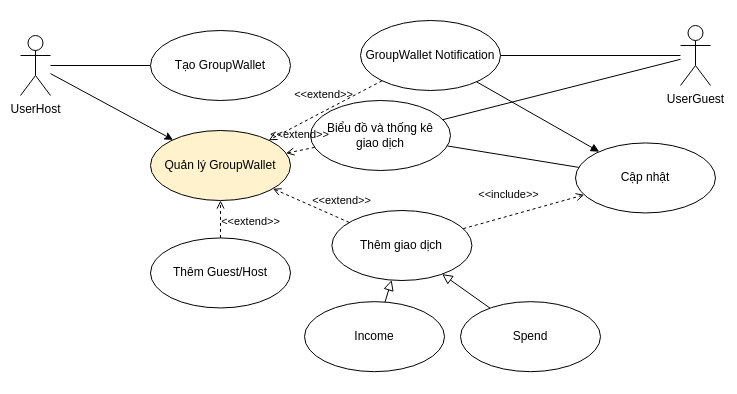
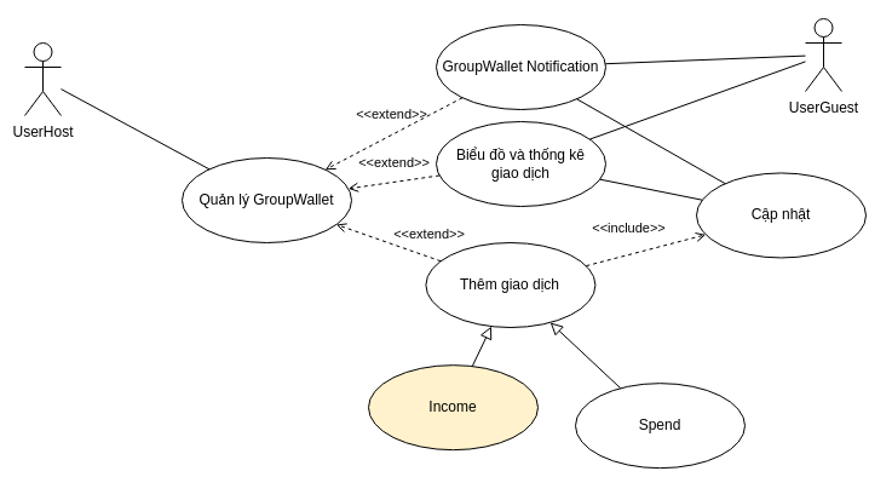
- <mxCell id="25" value="UserGuest" style="shape=umlActor;verticalLabelPosition=bottom;verticalAlign=top;html=1;outlineConnect=0;" vertex="1" parent="1"><mxGeometry x="680" y="25" width="30" height="60" as="geometry" /></mxCell>
+ <mxCell id="25" value="UserGuest" style="shape=umlActor;verticalLabelPosition=bottom;verticalAlign=top;html=1;outlineConnect=0;" vertex="1" parent="1"><mxGeometry x="665" y="15" width="30" height="60" as="geometry" /></mxCell>
- <mxCell id="4" value="" style="endArrow=none;html=1;rounded=0;" edge="1" parent="1" source="2" target="3"><mxGeometry width="50" height="50" relative="1" as="geometry"><mxPoint x="80" y="199" as="sourcePoint" /><mxPoint x="234" y="55" as="targetPoint" /></mxGeometry></mxCell>
- <mxCell id="3" value="Tạo GroupWallet" style="ellipse;whiteSpace=wrap;html=1;" vertex="1" parent="1"><mxGeometry x="150" y="30" width="140" height="70" as="geometry" /></mxCell>
- <mxCell id="6" value="" style="endArrow=classic;html=1;rounded=0;" edge="1" parent="1" target="5" source="2"><mxGeometry width="50" height="50" relative="1" as="geometry"><mxPoint x="70" y="155" as="sourcePoint" /><mxPoint x="254" y="145" as="targetPoint" /></mxGeometry></mxCell>
+ <mxCell id="6" value="" style="endArrow=none;html=1;rounded=0;" edge="1" parent="1" target="5" source="2"><mxGeometry width="50" height="50" relative="1" as="geometry"><mxPoint x="70" y="155" as="sourcePoint" /><mxPoint x="254" y="145" as="targetPoint" /></mxGeometry></mxCell>
- <mxCell id="17" value="Biểu đồ và thống kê &lt;br&gt;giao dịch" style="ellipse;whiteSpace=wrap;html=1;" vertex="1" parent="1"><mxGeometry x="310" y="100" width="140" height="70" as="geometry" /></mxCell>
+ <mxCell id="17" value="Biểu đồ và thống kê &lt;br&gt;giao dịch" style="ellipse;whiteSpace=wrap;html=1;" vertex="1" parent="1"><mxGeometry x="360" y="100" width="140" height="70" as="geometry" /></mxCell>
- <mxCell id="23" value="" style="endArrow=block;html=1;rounded=0;" edge="1" parent="1" source="19" target="21"><mxGeometry width="50" height="50" relative="1" as="geometry"><mxPoint x="60" y="83" as="sourcePoint" /><mxPoint x="182" y="149" as="targetPoint" /></mxGeometry></mxCell>
+ <mxCell id="23" value="" style="endArrow=none;html=1;rounded=0;" edge="1" parent="1" source="19" target="21"><mxGeometry width="50" height="50" relative="1" as="geometry"><mxPoint x="60" y="83" as="sourcePoint" /><mxPoint x="182" y="149" as="targetPoint" /></mxGeometry></mxCell>
- <mxCell id="5" value="Quản lý GroupWallet" style="ellipse;whiteSpace=wrap;html=1;fillColor=#fff2cc;" vertex="1" parent="1"><mxGeometry x="150" y="130" width="140" height="70" as="geometry" /></mxCell>
+ <mxCell id="5" value="Quản lý GroupWallet" style="ellipse;whiteSpace=wrap;html=1;" vertex="1" parent="1"><mxGeometry x="150" y="130" width="140" height="70" as="geometry" /></mxCell>
- <mxCell id="8" value="&amp;lt;&amp;lt;extend&amp;gt;&amp;gt;" style="html=1;verticalAlign=bottom;labelBackgroundColor=none;endArrow=open;endFill=0;dashed=1;rounded=0;" edge="1" parent="1" source="7" target="5"><mxGeometry x="-0.602" y="-30" width="160" relative="1" as="geometry"><mxPoint x="479" y="170.45" as="sourcePoint" /><mxPoint x="156.616" y="150.003" as="targetPoint" /><mxPoint as="offset" /></mxGeometry></mxCell>
- <mxCell id="9" value="Thêm giao dịch" style="ellipse;whiteSpace=wrap;html=1;" vertex="1" parent="1"><mxGeometry x="331.41" y="210" width="140" height="70" as="geometry" /></mxCell>
+ <mxCell id="9" value="Thêm giao dịch" style="ellipse;whiteSpace=wrap;html=1;" vertex="1" parent="1"><mxGeometry x="351.41" y="200" width="140" height="70" as="geometry" /></mxCell>
- <mxCell id="7" value="Thêm Guest/Host" style="ellipse;whiteSpace=wrap;html=1;" vertex="1" parent="1"><mxGeometry x="150" y="237.45" width="140" height="70" as="geometry" /></mxCell>
- <mxCell id="11" value="Income" style="ellipse;whiteSpace=wrap;html=1;" vertex="1" parent="1"><mxGeometry x="304" y="301.16" width="140" height="70" as="geometry" /></mxCell>
+ <mxCell id="11" value="Income" style="ellipse;whiteSpace=wrap;html=1;fillColor=#fff2cc;" vertex="1" parent="1"><mxGeometry x="304" y="301.16" width="140" height="70" as="geometry" /></mxCell>
- <mxCell id="14" value="Spend" style="ellipse;whiteSpace=wrap;html=1;" vertex="1" parent="1"><mxGeometry x="460" y="301.16" width="140" height="70" as="geometry" /></mxCell>
+ <mxCell id="14" value="Spend" style="ellipse;whiteSpace=wrap;html=1;" vertex="1" parent="1"><mxGeometry x="475" y="316.16" width="140" height="70" as="geometry" /></mxCell>
